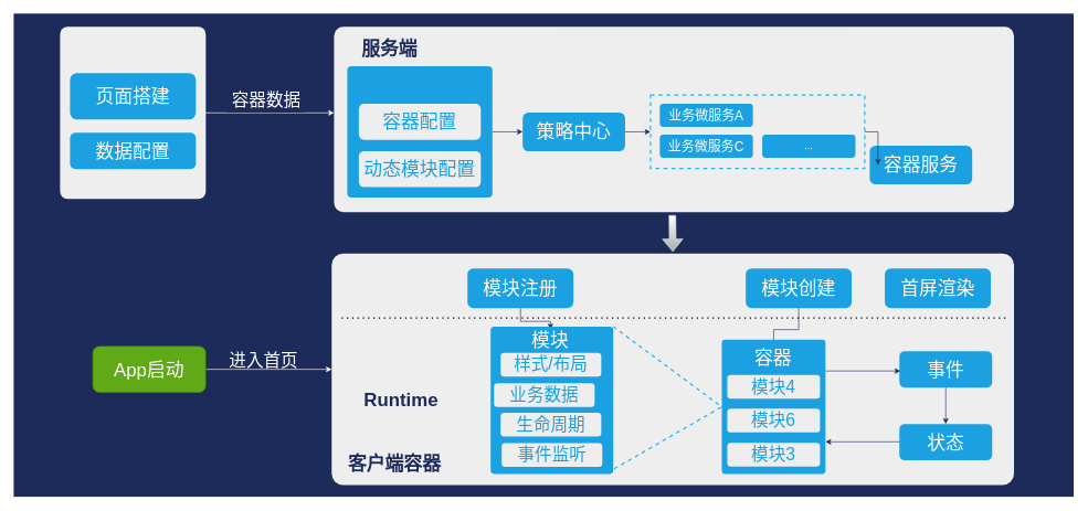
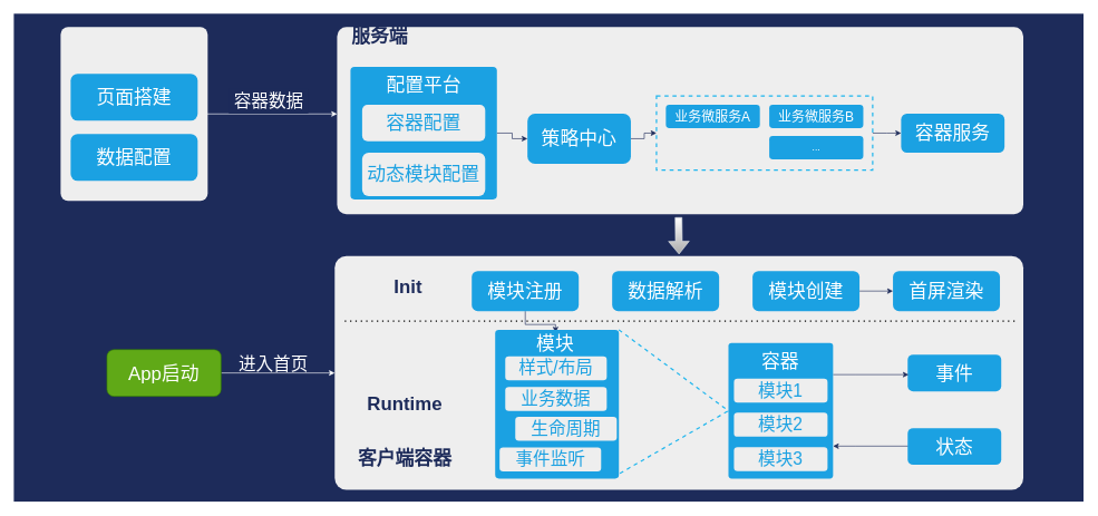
- <mxCell id="5" value="&lt;font color=&quot;#1d2b5a&quot; size=&quot;1&quot;&gt;&lt;b style=&quot;font-size: 28px&quot;&gt;服务端&lt;/b&gt;&lt;/font&gt;" style="text;html=1;strokeColor=none;fillColor=none;align=center;verticalAlign=middle;whiteSpace=wrap;rounded=0;" vertex="1" parent="3"><mxGeometry x="30.263" y="22.17" width="106.67" height="23.33" as="geometry" /></mxCell>
+ <mxCell id="5" value="&lt;font color=&quot;#1d2b5a&quot; size=&quot;1&quot;&gt;&lt;b style=&quot;font-size: 28px&quot;&gt;服务端&lt;/b&gt;&lt;/font&gt;" style="text;html=1;strokeColor=none;fillColor=none;align=center;verticalAlign=middle;whiteSpace=wrap;rounded=0;" vertex="1" parent="3"><mxGeometry x="10.263" y="2.17" width="106.67" height="23.33" as="geometry" /></mxCell>
+ <mxCell id="17" value="&lt;font style=&quot;font-size: 28px&quot; color=&quot;#ffffff&quot;&gt;配置平台&lt;/font&gt;" style="rounded=1;whiteSpace=wrap;html=1;dashed=1;fillColor=none;strokeColor=none;" vertex="1" parent="3"><mxGeometry x="61.048" y="59.505" width="136.939" height="54.444" as="geometry" /></mxCell>
+ <mxCell id="12" value="&lt;font style=&quot;font-size: 20px&quot;&gt;业务微服务B&lt;/font&gt;" style="text;html=1;align=center;verticalAlign=middle;whiteSpace=wrap;rounded=1;fillColor=#1ba1e2;fontColor=#FFFFFF;" vertex="1" parent="3"><mxGeometry x="646.44" y="116.27" width="140.607" height="35" as="geometry" /></mxCell>
- <mxCell id="8" value="&lt;font style=&quot;font-size: 28px&quot;&gt;策略中心&lt;/font&gt;" style="text;html=1;align=center;verticalAlign=middle;whiteSpace=wrap;rounded=1;fillColor=#1ba1e2;fontColor=#FFFFFF;" vertex="1" parent="3"><mxGeometry x="284.729" y="129.5" width="154.668" height="58.333" as="geometry" /></mxCell>
+ <mxCell id="8" value="&lt;font style=&quot;font-size: 28px&quot;&gt;策略中心&lt;/font&gt;" style="text;html=1;align=center;verticalAlign=middle;whiteSpace=wrap;rounded=1;fillColor=#1ba1e2;fontColor=#FFFFFF;" vertex="1" parent="3"><mxGeometry x="284.729" y="129.5" width="154.668" height="75" as="geometry" /></mxCell>
- <mxCell id="9" value="&lt;font style=&quot;font-size: 20px&quot;&gt;业务微服务C&lt;/font&gt;" style="text;html=1;align=center;verticalAlign=middle;whiteSpace=wrap;rounded=1;fillColor=#1ba1e2;fontColor=#FFFFFF;" vertex="1" parent="3"><mxGeometry x="491.772" y="162.937" width="140.607" height="35" as="geometry" /></mxCell>
- <mxCell id="53" value="&lt;font style=&quot;font-size: 28px&quot;&gt;数据配置&lt;/font&gt;" style="text;html=1;align=center;verticalAlign=middle;whiteSpace=wrap;rounded=1;fillColor=#1ba1e2;fontColor=#FFFFFF;" vertex="1" parent="1"><mxGeometry x="105" y="200" width="190" height="55" as="geometry" /></mxCell>
+ <mxCell id="53" value="&lt;font style=&quot;font-size: 28px&quot;&gt;数据配置&lt;/font&gt;" style="text;html=1;align=center;verticalAlign=middle;whiteSpace=wrap;rounded=1;fillColor=#1ba1e2;fontColor=#FFFFFF;" vertex="1" parent="1"><mxGeometry x="105" y="200" width="190" height="70" as="geometry" /></mxCell>
- <mxCell id="14" value="&lt;font style=&quot;font-size: 28px&quot;&gt;容器服务&lt;/font&gt;" style="text;html=1;align=center;verticalAlign=middle;whiteSpace=wrap;rounded=1;fillColor=#1ba1e2;fontColor=#FFFFFF;" vertex="1" parent="3"><mxGeometry x="808.641" y="179.5" width="154.668" height="58.333" as="geometry" /></mxCell>
+ <mxCell id="14" value="&lt;font style=&quot;font-size: 28px&quot;&gt;容器服务&lt;/font&gt;" style="text;html=1;align=center;verticalAlign=middle;whiteSpace=wrap;rounded=1;fillColor=#1ba1e2;fontColor=#FFFFFF;" vertex="1" parent="3"><mxGeometry x="843.641" y="129.5" width="154.668" height="58.333" as="geometry" /></mxCell>
- <mxCell id="19" value="&lt;font style=&quot;font-size: 28px&quot; color=&quot;#1ba1e2&quot;&gt;动态模块配置&lt;/font&gt;" style="text;html=1;align=center;verticalAlign=middle;whiteSpace=wrap;rounded=1;fontColor=#FFFFFF;fillColor=#EEEEEE;" vertex="1" parent="3"><mxGeometry x="37.47" y="187.83" width="184.09" height="54.44" as="geometry" /></mxCell>
+ <mxCell id="19" value="&lt;font style=&quot;font-size: 28px&quot; color=&quot;#1ba1e2&quot;&gt;动态模块配置&lt;/font&gt;" style="text;html=1;align=center;verticalAlign=middle;whiteSpace=wrap;rounded=1;fontColor=#FFFFFF;fillColor=#EEEEEE;" vertex="1" parent="3"><mxGeometry x="37.47" y="187.83" width="184.09" height="65" as="geometry" /></mxCell>
+ <mxCell id="37" value="&lt;font color=&quot;#1d2b5a&quot;&gt;&lt;b&gt;&lt;font style=&quot;font-size: 28px&quot;&gt;Init&lt;/font&gt;&lt;br&gt;&lt;/b&gt;&lt;/font&gt;" style="text;html=1;strokeColor=none;fillColor=none;align=center;verticalAlign=middle;whiteSpace=wrap;rounded=0;" vertex="1" parent="1"><mxGeometry x="580" y="405" width="60" height="45" as="geometry" /></mxCell>
+ <mxCell id="32" value="&lt;span style=&quot;font-size: 28px;&quot;&gt;数据解析&lt;/span&gt;" style="text;html=1;align=center;verticalAlign=middle;whiteSpace=wrap;rounded=1;fillColor=#1ba1e2;fontColor=#FFFFFF;fontSize=28;" vertex="1" parent="1"><mxGeometry x="915" y="405" width="160" height="60" as="geometry" /></mxCell>
- <mxCell id="33" value="" style="edgeStyle=orthogonalEdgeStyle;rounded=0;orthogonalLoop=1;jettySize=auto;html=1;fontColor=#1D2B5A;strokeColor=#1D2B5A;" edge="1" parent="1" source="34" target="55"><mxGeometry relative="1" as="geometry" /></mxCell>
+ <mxCell id="33" value="" style="edgeStyle=orthogonalEdgeStyle;rounded=0;orthogonalLoop=1;jettySize=auto;html=1;fontColor=#1D2B5A;strokeColor=#1D2B5A;" edge="1" parent="1" source="34" target="35"><mxGeometry relative="1" as="geometry" /></mxCell>
- <mxCell id="26" value="&lt;font style=&quot;font-size: 28px&quot;&gt;App启动&lt;/font&gt;" style="text;html=1;align=center;verticalAlign=middle;whiteSpace=wrap;rounded=1;fillColor=#60a917;strokeColor=#2D7600;fontColor=#ffffff;" vertex="1" parent="1"><mxGeometry x="139.25" y="522.5" width="170.75" height="70" as="geometry" /></mxCell>
+ <mxCell id="26" value="&lt;font style=&quot;font-size: 28px&quot;&gt;App启动&lt;/font&gt;" style="text;html=1;align=center;verticalAlign=middle;whiteSpace=wrap;rounded=1;fillColor=#60a917;strokeColor=#2D7600;fontColor=#ffffff;" vertex="1" parent="1"><mxGeometry x="159.25" y="522.5" width="170.75" height="70" as="geometry" /></mxCell>
- <mxCell id="56" value="&lt;font color=&quot;#1ba1e2&quot; style=&quot;font-size: 26px&quot;&gt;模块4&lt;/font&gt;" style="text;html=1;align=center;verticalAlign=middle;whiteSpace=wrap;rounded=1;fontColor=#FFFFFF;fillColor=#EEEEEE;" vertex="1" parent="1"><mxGeometry x="1097.17" y="566" width="140" height="35.89" as="geometry" /></mxCell>
+ <mxCell id="56" value="&lt;font color=&quot;#1ba1e2&quot; style=&quot;font-size: 26px&quot;&gt;模块1&lt;/font&gt;" style="text;html=1;align=center;verticalAlign=middle;whiteSpace=wrap;rounded=1;fontColor=#FFFFFF;fillColor=#EEEEEE;" vertex="1" parent="1"><mxGeometry x="1097.17" y="566" width="140" height="35.89" as="geometry" /></mxCell>
- <mxCell id="49" value="&lt;font color=&quot;#1ba1e2&quot; style=&quot;font-size: 26px;&quot;&gt;&lt;span style=&quot;font-size: 26px;&quot;&gt;业务数据&lt;/span&gt;&lt;/font&gt;" style="text;html=1;align=center;verticalAlign=middle;whiteSpace=wrap;rounded=1;fontColor=#FFFFFF;fillColor=#EEEEEE;fontSize=26;" vertex="1" parent="45"><mxGeometry x="5.083" y="85.411" width="151.865" height="35.887" as="geometry" /></mxCell>
+ <mxCell id="49" value="&lt;font color=&quot;#1ba1e2&quot; style=&quot;font-size: 26px;&quot;&gt;&lt;span style=&quot;font-size: 26px;&quot;&gt;业务数据&lt;/span&gt;&lt;/font&gt;" style="text;html=1;align=center;verticalAlign=middle;whiteSpace=wrap;rounded=1;fontColor=#FFFFFF;fillColor=#EEEEEE;fontSize=26;" vertex="1" parent="45"><mxGeometry x="15.083" y="85.411" width="151.865" height="35.887" as="geometry" /></mxCell>
- <mxCell id="43" value="" style="edgeStyle=orthogonalEdgeStyle;rounded=0;orthogonalLoop=1;jettySize=auto;html=1;fontColor=#1D2B5A;strokeColor=#1D2B5A;" edge="1" parent="1" source="44" target="42"><mxGeometry relative="1" as="geometry" /></mxCell>
- <mxCell id="57" value="&lt;font color=&quot;#1ba1e2&quot; style=&quot;font-size: 26px&quot;&gt;模块6&lt;/font&gt;" style="text;html=1;align=center;verticalAlign=middle;whiteSpace=wrap;rounded=1;fontColor=#FFFFFF;fillColor=#EEEEEE;" vertex="1" parent="1"><mxGeometry x="1097.17" y="617" width="140" height="35.89" as="geometry" /></mxCell>
+ <mxCell id="57" value="&lt;font color=&quot;#1ba1e2&quot; style=&quot;font-size: 26px&quot;&gt;模块2&lt;/font&gt;" style="text;html=1;align=center;verticalAlign=middle;whiteSpace=wrap;rounded=1;fontColor=#FFFFFF;fillColor=#EEEEEE;" vertex="1" parent="1"><mxGeometry x="1097.17" y="617" width="140" height="35.89" as="geometry" /></mxCell>
- <mxCell id="50" value="&lt;font color=&quot;#1ba1e2&quot; style=&quot;font-size: 26px;&quot;&gt;&lt;span style=&quot;font-size: 26px;&quot;&gt;生命周期&lt;/span&gt;&lt;/font&gt;" style="text;html=1;align=center;verticalAlign=middle;whiteSpace=wrap;rounded=1;fontColor=#FFFFFF;fillColor=#EEEEEE;fontSize=26;" vertex="1" parent="45"><mxGeometry x="15.083" y="129.911" width="151.865" height="35.887" as="geometry" /></mxCell>
+ <mxCell id="50" value="&lt;font color=&quot;#1ba1e2&quot; style=&quot;font-size: 26px;&quot;&gt;&lt;span style=&quot;font-size: 26px;&quot;&gt;生命周期&lt;/span&gt;&lt;/font&gt;" style="text;html=1;align=center;verticalAlign=middle;whiteSpace=wrap;rounded=1;fontColor=#FFFFFF;fillColor=#EEEEEE;fontSize=26;" vertex="1" parent="45"><mxGeometry x="30.083" y="129.911" width="151.865" height="35.887" as="geometry" /></mxCell>
- <mxCell id="51" value="&lt;font color=&quot;#1ba1e2&quot; style=&quot;font-size: 26px;&quot;&gt;&lt;span style=&quot;font-size: 26px;&quot;&gt;事件监听&lt;/span&gt;&lt;/font&gt;" style="text;html=1;align=center;verticalAlign=middle;whiteSpace=wrap;rounded=1;fontColor=#FFFFFF;fillColor=#EEEEEE;fontSize=26;" vertex="1" parent="45"><mxGeometry x="16.61" y="175.847" width="151.865" height="35.887" as="geometry" /></mxCell>
+ <mxCell id="51" value="&lt;font color=&quot;#1ba1e2&quot; style=&quot;font-size: 26px;&quot;&gt;&lt;span style=&quot;font-size: 26px;&quot;&gt;事件监听&lt;/span&gt;&lt;/font&gt;" style="text;html=1;align=center;verticalAlign=middle;whiteSpace=wrap;rounded=1;fontColor=#FFFFFF;fillColor=#EEEEEE;fontSize=26;" vertex="1" parent="45"><mxGeometry x="6.61" y="175.847" width="151.865" height="35.887" as="geometry" /></mxCell>
- <mxCell id="28" value="&lt;font color=&quot;#1d2b5a&quot; size=&quot;1&quot;&gt;&lt;b style=&quot;font-size: 28px&quot;&gt;客户端容器&lt;/b&gt;&lt;/font&gt;" style="text;html=1;strokeColor=none;fillColor=none;align=center;verticalAlign=middle;whiteSpace=wrap;rounded=0;" vertex="1" parent="1"><mxGeometry x="520" y="690" width="150" height="20" as="geometry" /></mxCell>
+ <mxCell id="28" value="&lt;font color=&quot;#1d2b5a&quot; size=&quot;1&quot;&gt;&lt;b style=&quot;font-size: 28px&quot;&gt;客户端容器&lt;/b&gt;&lt;/font&gt;" style="text;html=1;strokeColor=none;fillColor=none;align=center;verticalAlign=middle;whiteSpace=wrap;rounded=0;" vertex="1" parent="1"><mxGeometry x="530" y="675" width="150" height="20" as="geometry" /></mxCell>
